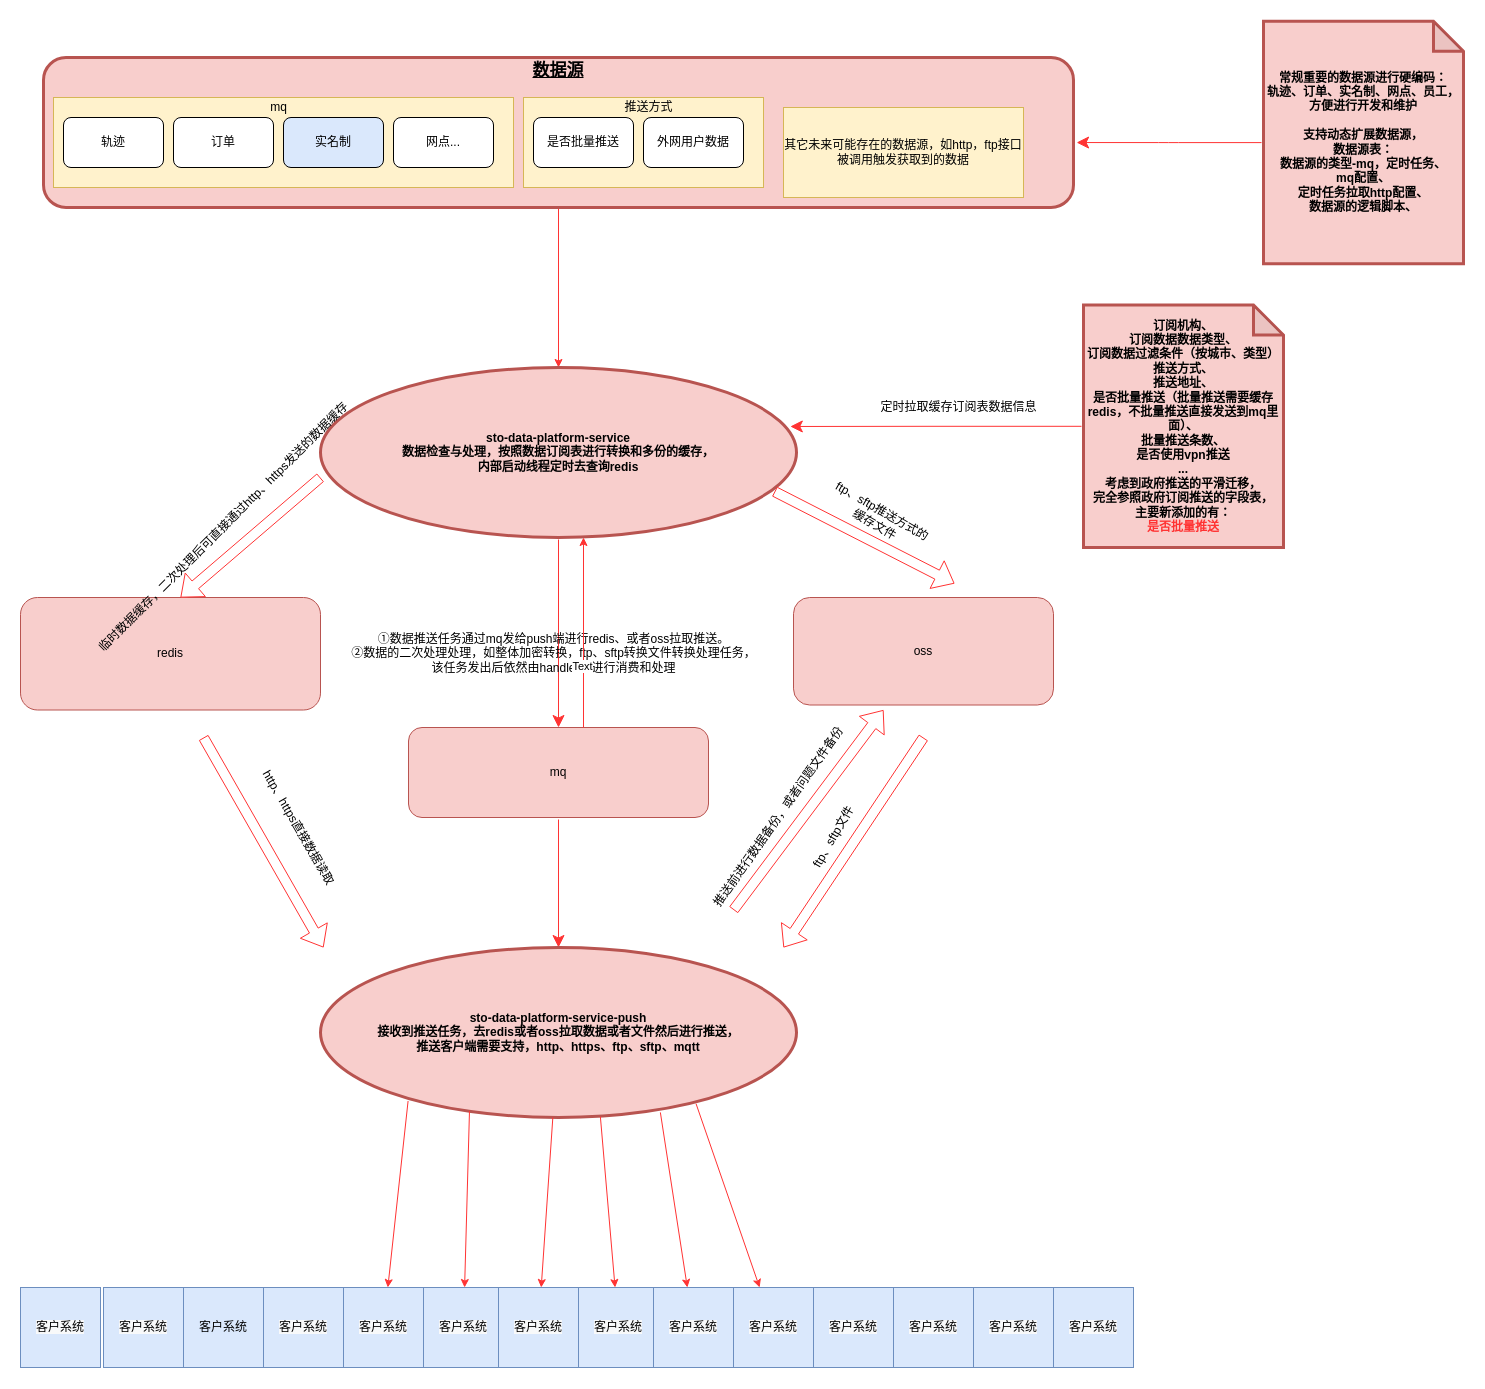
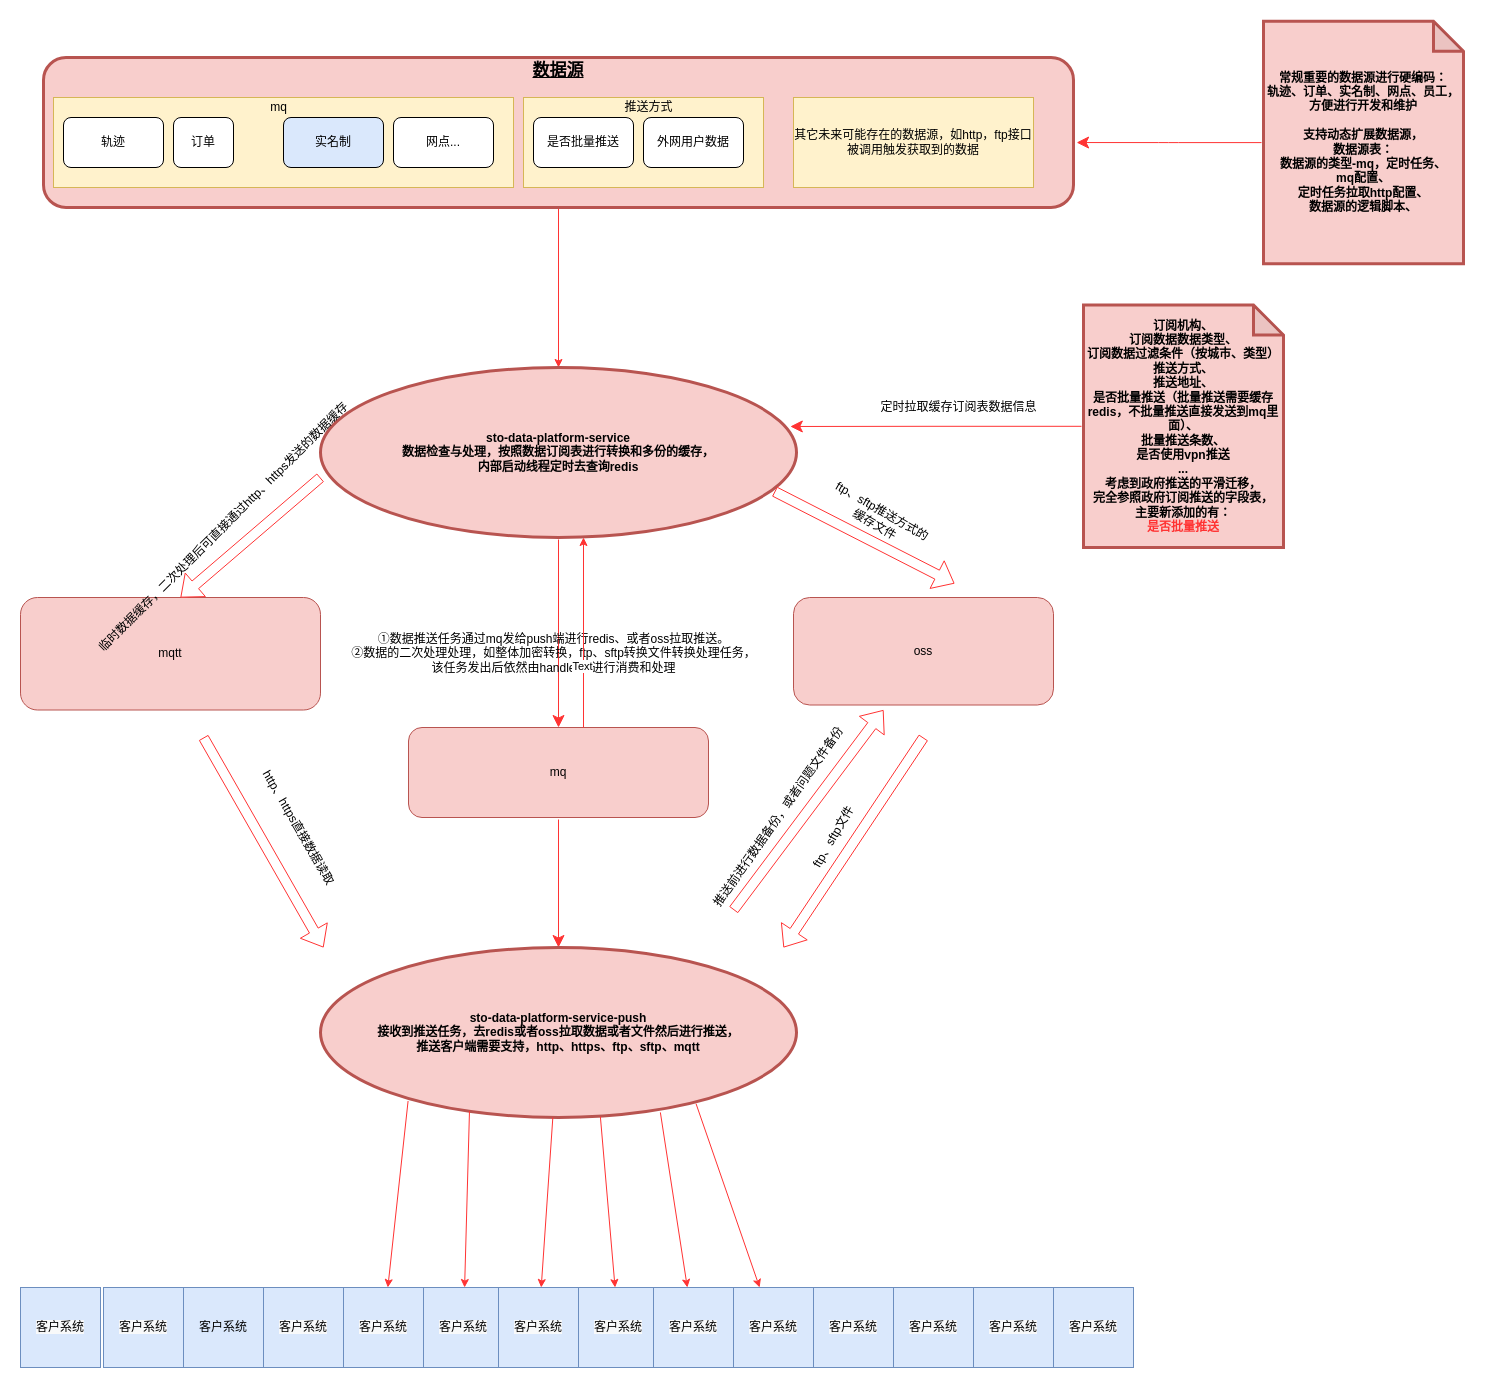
- <mxCell id="6" value="订单" style="rounded=1;whiteSpace=wrap;html=1;" vertex="1" parent="1"><mxGeometry x="173" y="117" width="100" height="50" as="geometry" /></mxCell>
+ <mxCell id="6" value="订单" style="rounded=1;whiteSpace=wrap;html=1;" vertex="1" parent="1"><mxGeometry x="173" y="117" width="60" height="50" as="geometry" /></mxCell>
- <mxCell id="14" value="其它未来可能存在的数据源，如http，ftp接口被调用触发获取到的数据" style="rounded=0;whiteSpace=wrap;html=1;fillColor=#fff2cc;strokeColor=#d6b656;" vertex="1" parent="1"><mxGeometry x="783" y="107" width="240" height="90" as="geometry" /></mxCell>
+ <mxCell id="14" value="其它未来可能存在的数据源，如http，ftp接口被调用触发获取到的数据" style="rounded=0;whiteSpace=wrap;html=1;fillColor=#fff2cc;strokeColor=#d6b656;" vertex="1" parent="1"><mxGeometry x="793" y="97" width="240" height="90" as="geometry" /></mxCell>
- <mxCell id="21" value="redis" style="rounded=1;whiteSpace=wrap;html=1;fillColor=#f8cecc;strokeColor=#b85450;" vertex="1" parent="1"><mxGeometry x="20" y="597" width="300" height="112.5" as="geometry" /></mxCell>
+ <mxCell id="21" value="mqtt" style="rounded=1;whiteSpace=wrap;html=1;fillColor=#f8cecc;strokeColor=#b85450;" vertex="1" parent="1"><mxGeometry x="20" y="597" width="300" height="112.5" as="geometry" /></mxCell>
